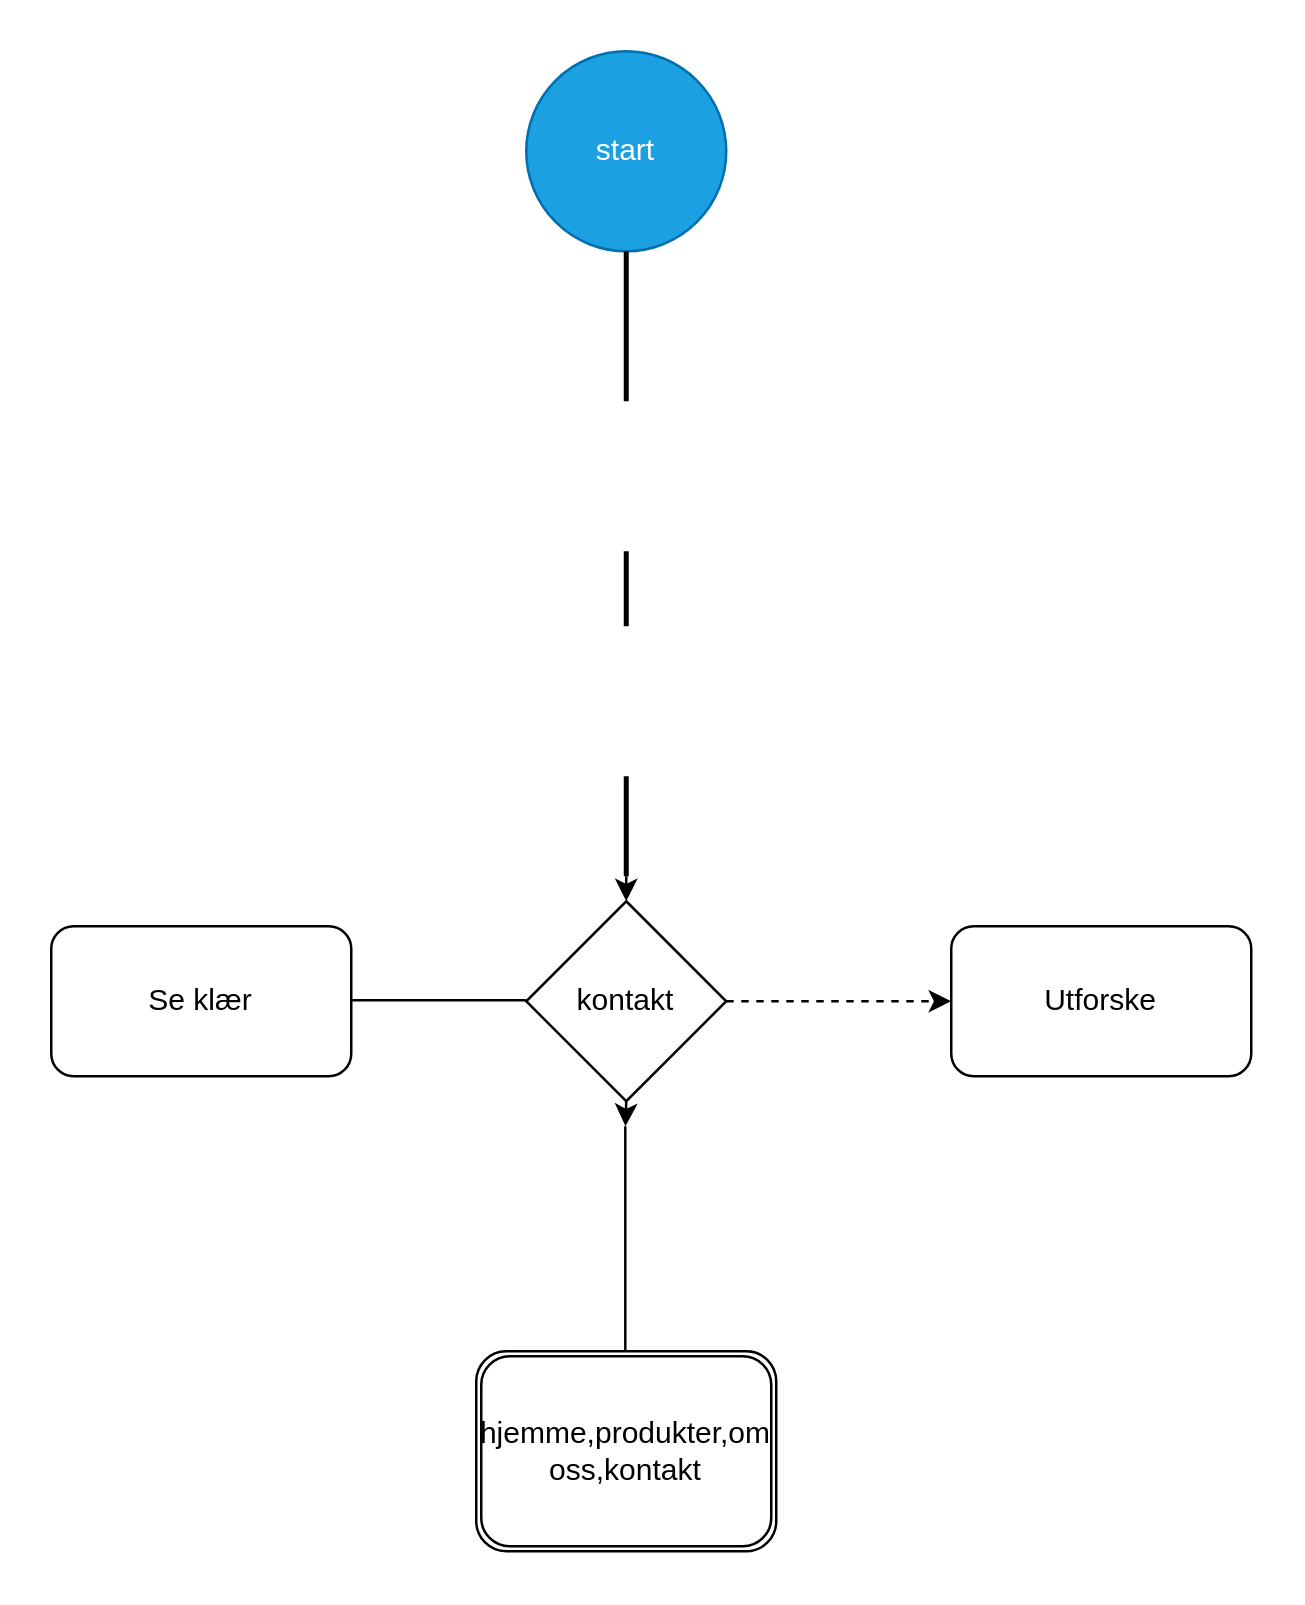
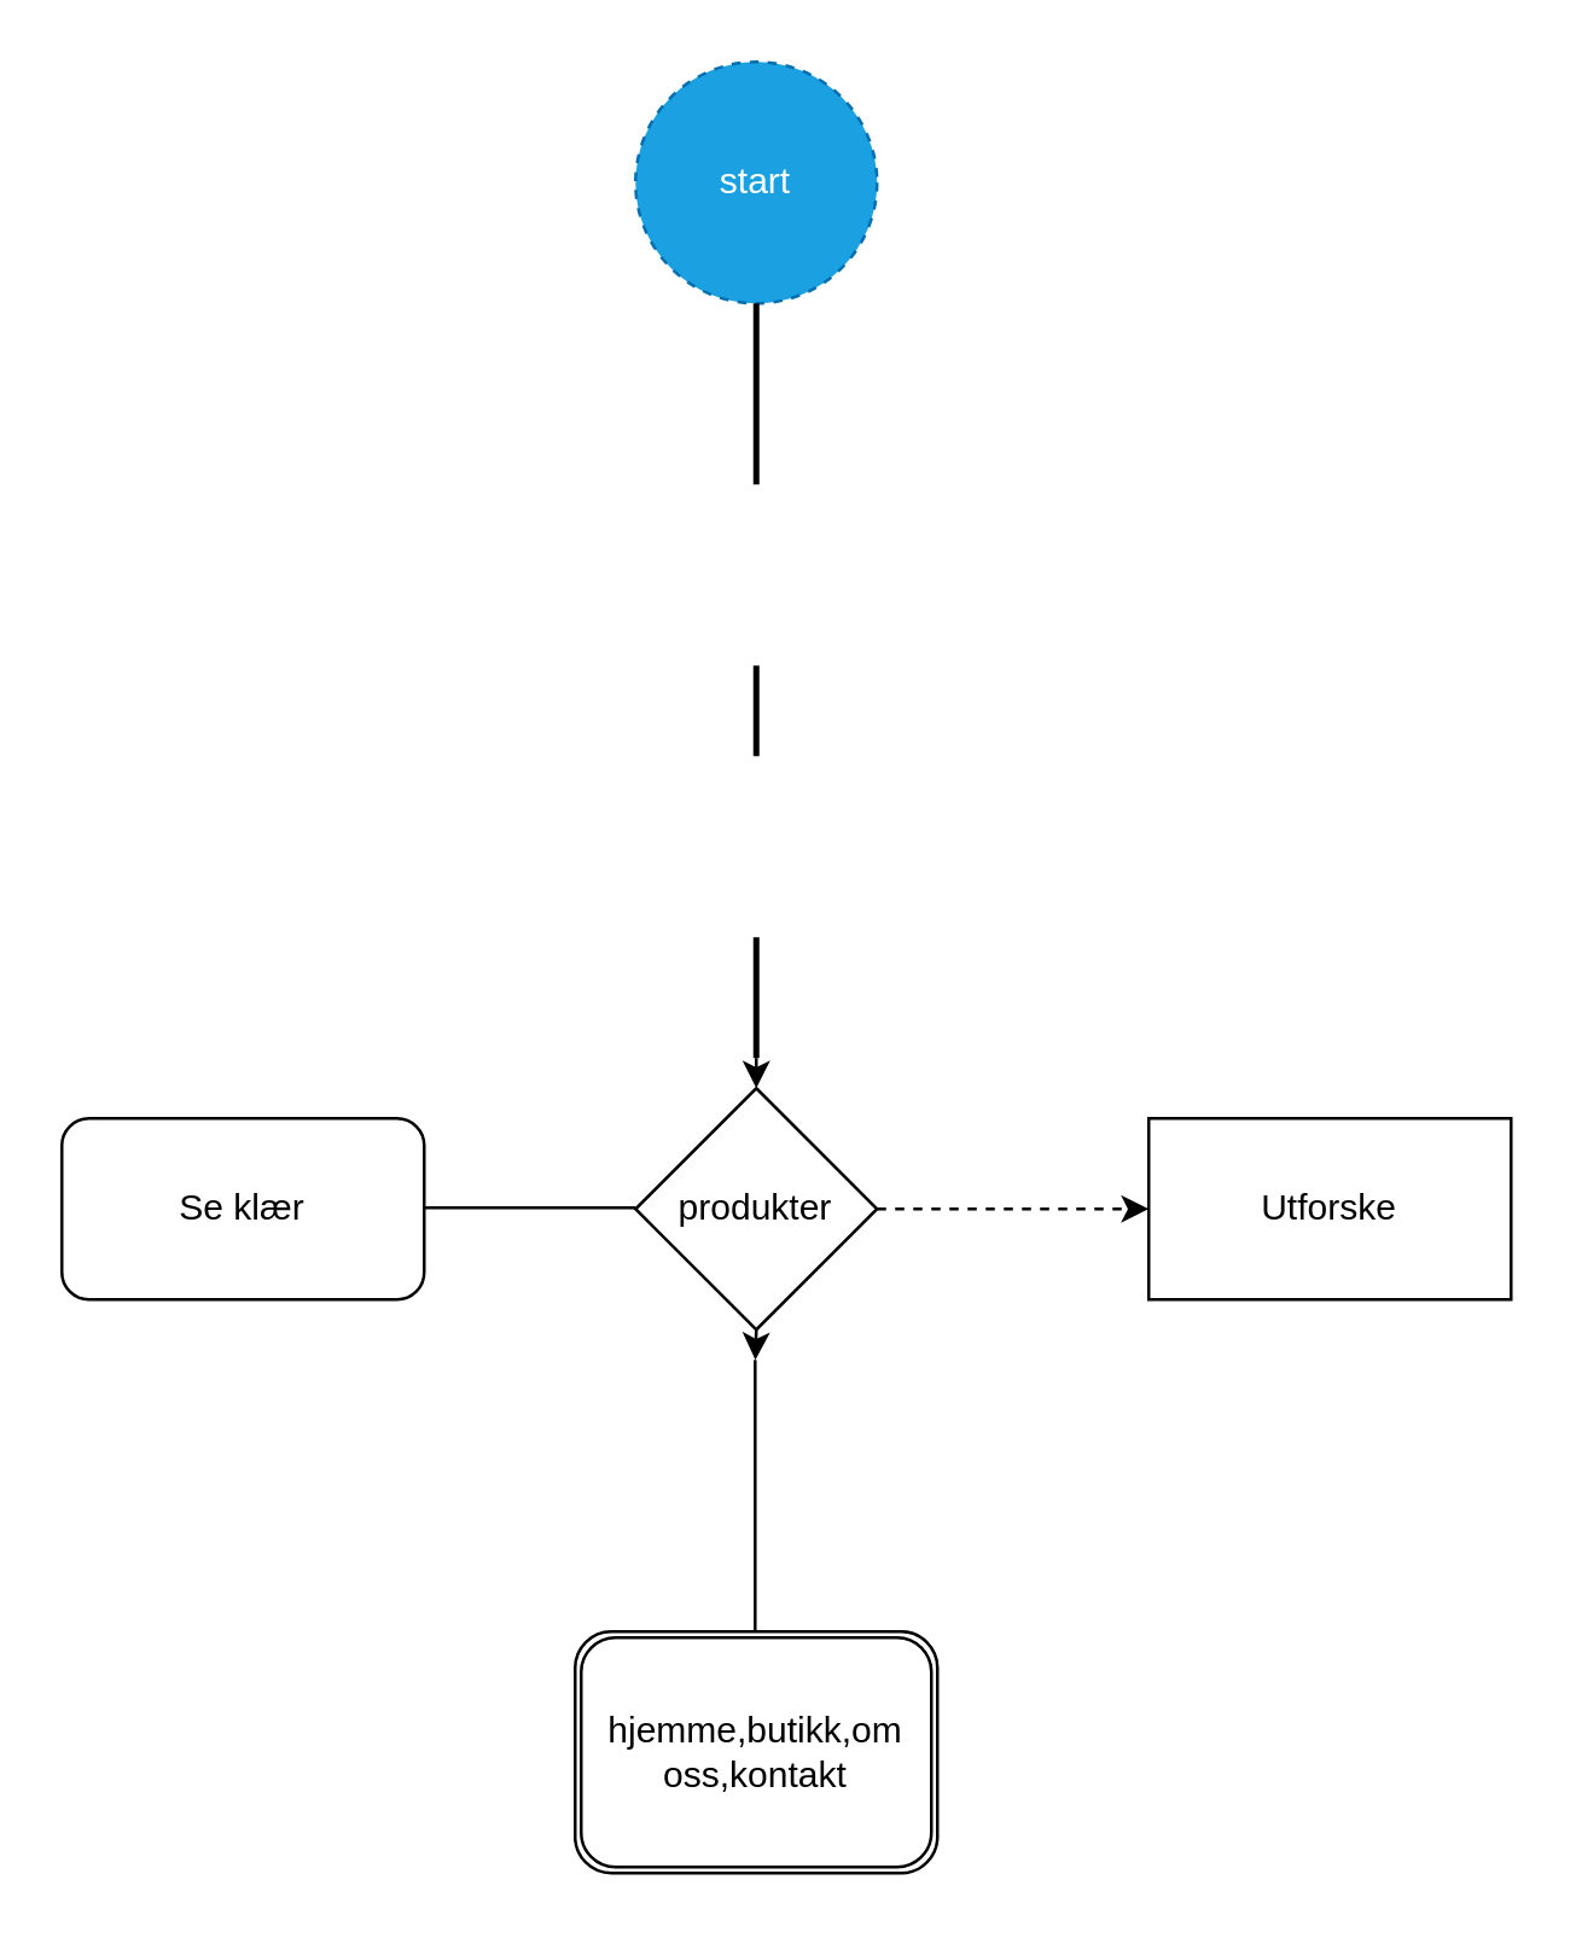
- <mxCell id="2" value="start" style="ellipse;whiteSpace=wrap;html=1;aspect=fixed;fillColor=#1ba1e2;strokeColor=#006EAF;fontColor=#ffffff;" parent="1" vertex="1"><mxGeometry x="210" y="20" width="80" height="80" as="geometry" /></mxCell>
+ <mxCell id="2" value="start" style="ellipse;whiteSpace=wrap;html=1;aspect=fixed;fillColor=#1ba1e2;strokeColor=#006EAF;fontColor=#ffffff;dashed=1;" parent="1" vertex="1"><mxGeometry x="210" y="20" width="80" height="80" as="geometry" /></mxCell>
- <mxCell id="9" value="kontakt" style="rhombus;whiteSpace=wrap;html=1;" parent="1" vertex="1"><mxGeometry x="210" y="360" width="80" height="80" as="geometry" /></mxCell>
+ <mxCell id="9" value="produkter" style="rhombus;whiteSpace=wrap;html=1;" parent="1" vertex="1"><mxGeometry x="210" y="360" width="80" height="80" as="geometry" /></mxCell>
- <mxCell id="7" value="Utforske" style="whiteSpace=wrap;html=1;rounded=1;" parent="1" vertex="1"><mxGeometry x="380" y="370" width="120" height="60" as="geometry" /></mxCell>
+ <mxCell id="7" value="Utforske" style="whiteSpace=wrap;html=1;rounded=0;" parent="1" vertex="1"><mxGeometry x="380" y="370" width="120" height="60" as="geometry" /></mxCell>
- <mxCell id="11" value="hjemme,produkter,om oss,kontakt&lt;br&gt;" style="shape=ext;double=1;rounded=1;whiteSpace=wrap;html=1;" vertex="1" parent="1"><mxGeometry x="190" y="540" width="120" height="80" as="geometry" /></mxCell>
+ <mxCell id="11" value="hjemme,butikk,om oss,kontakt&lt;br&gt;" style="shape=ext;double=1;rounded=1;whiteSpace=wrap;html=1;" vertex="1" parent="1"><mxGeometry x="190" y="540" width="120" height="80" as="geometry" /></mxCell>
